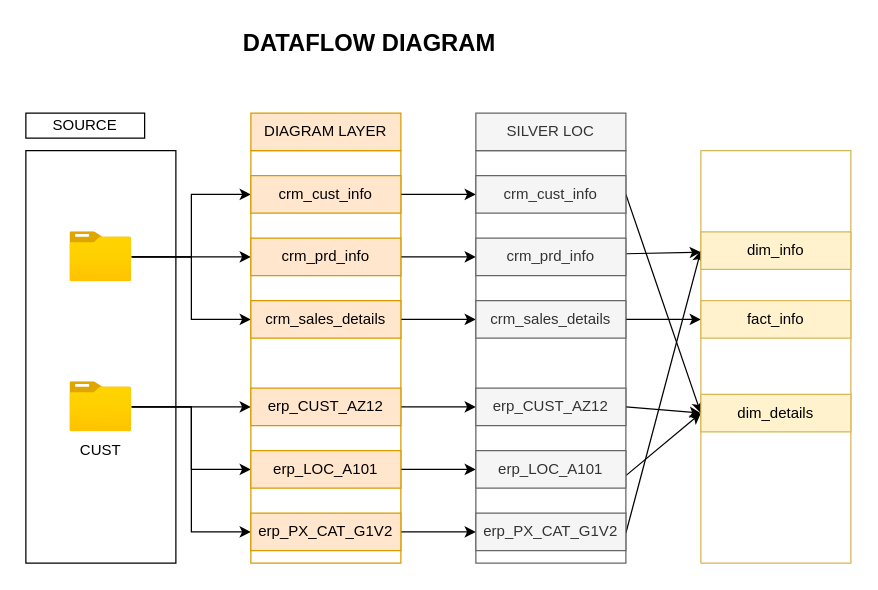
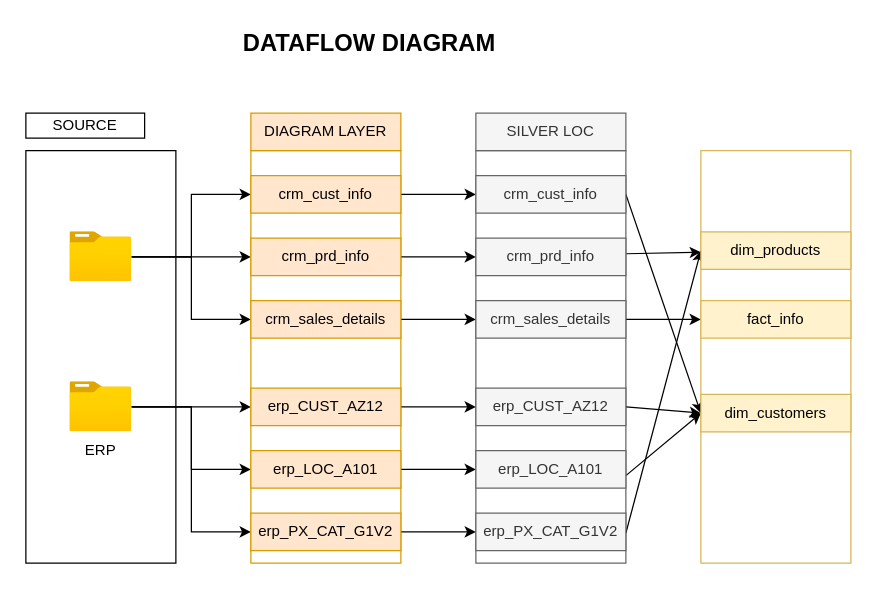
- <mxCell id="44" value="dim_info" style="text;html=1;align=center;verticalAlign=middle;whiteSpace=wrap;rounded=0;fillColor=#fff2cc;strokeColor=#d6b656;" vertex="1" parent="1"><mxGeometry x="560" y="185" width="120" height="30" as="geometry" /></mxCell>
+ <mxCell id="44" value="dim_products" style="text;html=1;align=center;verticalAlign=middle;whiteSpace=wrap;rounded=0;fillColor=#fff2cc;strokeColor=#d6b656;" vertex="1" parent="1"><mxGeometry x="560" y="185" width="120" height="30" as="geometry" /></mxCell>
- <mxCell id="43" value="dim_details" style="text;html=1;align=center;verticalAlign=middle;whiteSpace=wrap;rounded=0;fillColor=#fff2cc;strokeColor=#d6b656;" vertex="1" parent="1"><mxGeometry x="560" y="315" width="120" height="30" as="geometry" /></mxCell>
+ <mxCell id="43" value="dim_customers" style="text;html=1;align=center;verticalAlign=middle;whiteSpace=wrap;rounded=0;fillColor=#fff2cc;strokeColor=#d6b656;" vertex="1" parent="1"><mxGeometry x="560" y="315" width="120" height="30" as="geometry" /></mxCell>
- <mxCell id="19" value="CUST" style="text;html=1;align=center;verticalAlign=middle;whiteSpace=wrap;rounded=0;" vertex="1" parent="1"><mxGeometry x="20" y="345" width="120" height="30" as="geometry" /></mxCell>
+ <mxCell id="19" value="ERP" style="text;html=1;align=center;verticalAlign=middle;whiteSpace=wrap;rounded=0;" vertex="1" parent="1"><mxGeometry x="20" y="345" width="120" height="30" as="geometry" /></mxCell>
